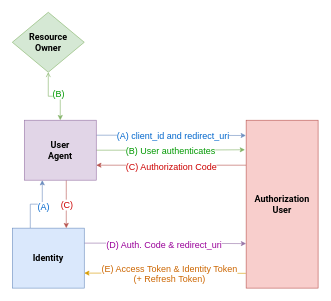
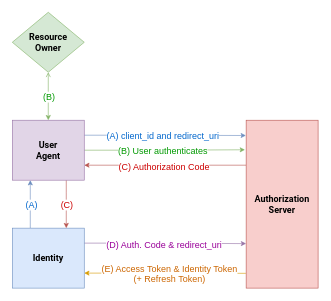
- <mxCell id="21" value="&lt;b style=&quot;font-size: 15px&quot;&gt;User&lt;br&gt;Agent&lt;br&gt;&lt;/b&gt;" style="rounded=0;whiteSpace=wrap;html=1;fillColor=#e1d5e7;strokeColor=#9673a6;fontSize=15;fontFamily=Roboto;fontSource=https%3A%2F%2Ffonts.googleapis.com%2Fcss%3Ffamily%3DRoboto;" parent="1" vertex="1"><mxGeometry x="40" y="200" width="120" height="100" as="geometry" /></mxCell>
+ <mxCell id="21" value="&lt;b style=&quot;font-size: 15px&quot;&gt;User&lt;br&gt;Agent&lt;br&gt;&lt;/b&gt;" style="rounded=0;whiteSpace=wrap;html=1;fillColor=#e1d5e7;strokeColor=#9673a6;fontSize=15;fontFamily=Roboto;fontSource=https%3A%2F%2Ffonts.googleapis.com%2Fcss%3Ffamily%3DRoboto;" parent="1" vertex="1"><mxGeometry x="20" y="200" width="120" height="100" as="geometry" /></mxCell>
- <mxCell id="12" value="&lt;b style=&quot;font-size: 15px;&quot;&gt;Authorization&lt;br style=&quot;font-size: 15px;&quot;&gt;User&lt;br style=&quot;font-size: 15px;&quot;&gt;&lt;/b&gt;" style="rounded=0;whiteSpace=wrap;html=1;fillColor=#f8cecc;strokeColor=#b85450;fontSize=15;fontFamily=Roboto;fontSource=https%3A%2F%2Ffonts.googleapis.com%2Fcss%3Ffamily%3DRoboto;" parent="1" vertex="1"><mxGeometry x="410" y="200" width="120" height="280" as="geometry" /></mxCell>
+ <mxCell id="12" value="&lt;b style=&quot;font-size: 15px;&quot;&gt;Authorization&lt;br style=&quot;font-size: 15px;&quot;&gt;Server&lt;br style=&quot;font-size: 15px;&quot;&gt;&lt;/b&gt;" style="rounded=0;whiteSpace=wrap;html=1;fillColor=#f8cecc;strokeColor=#b85450;fontSize=15;fontFamily=Roboto;fontSource=https%3A%2F%2Ffonts.googleapis.com%2Fcss%3Ffamily%3DRoboto;" parent="1" vertex="1"><mxGeometry x="410" y="200" width="120" height="280" as="geometry" /></mxCell>
